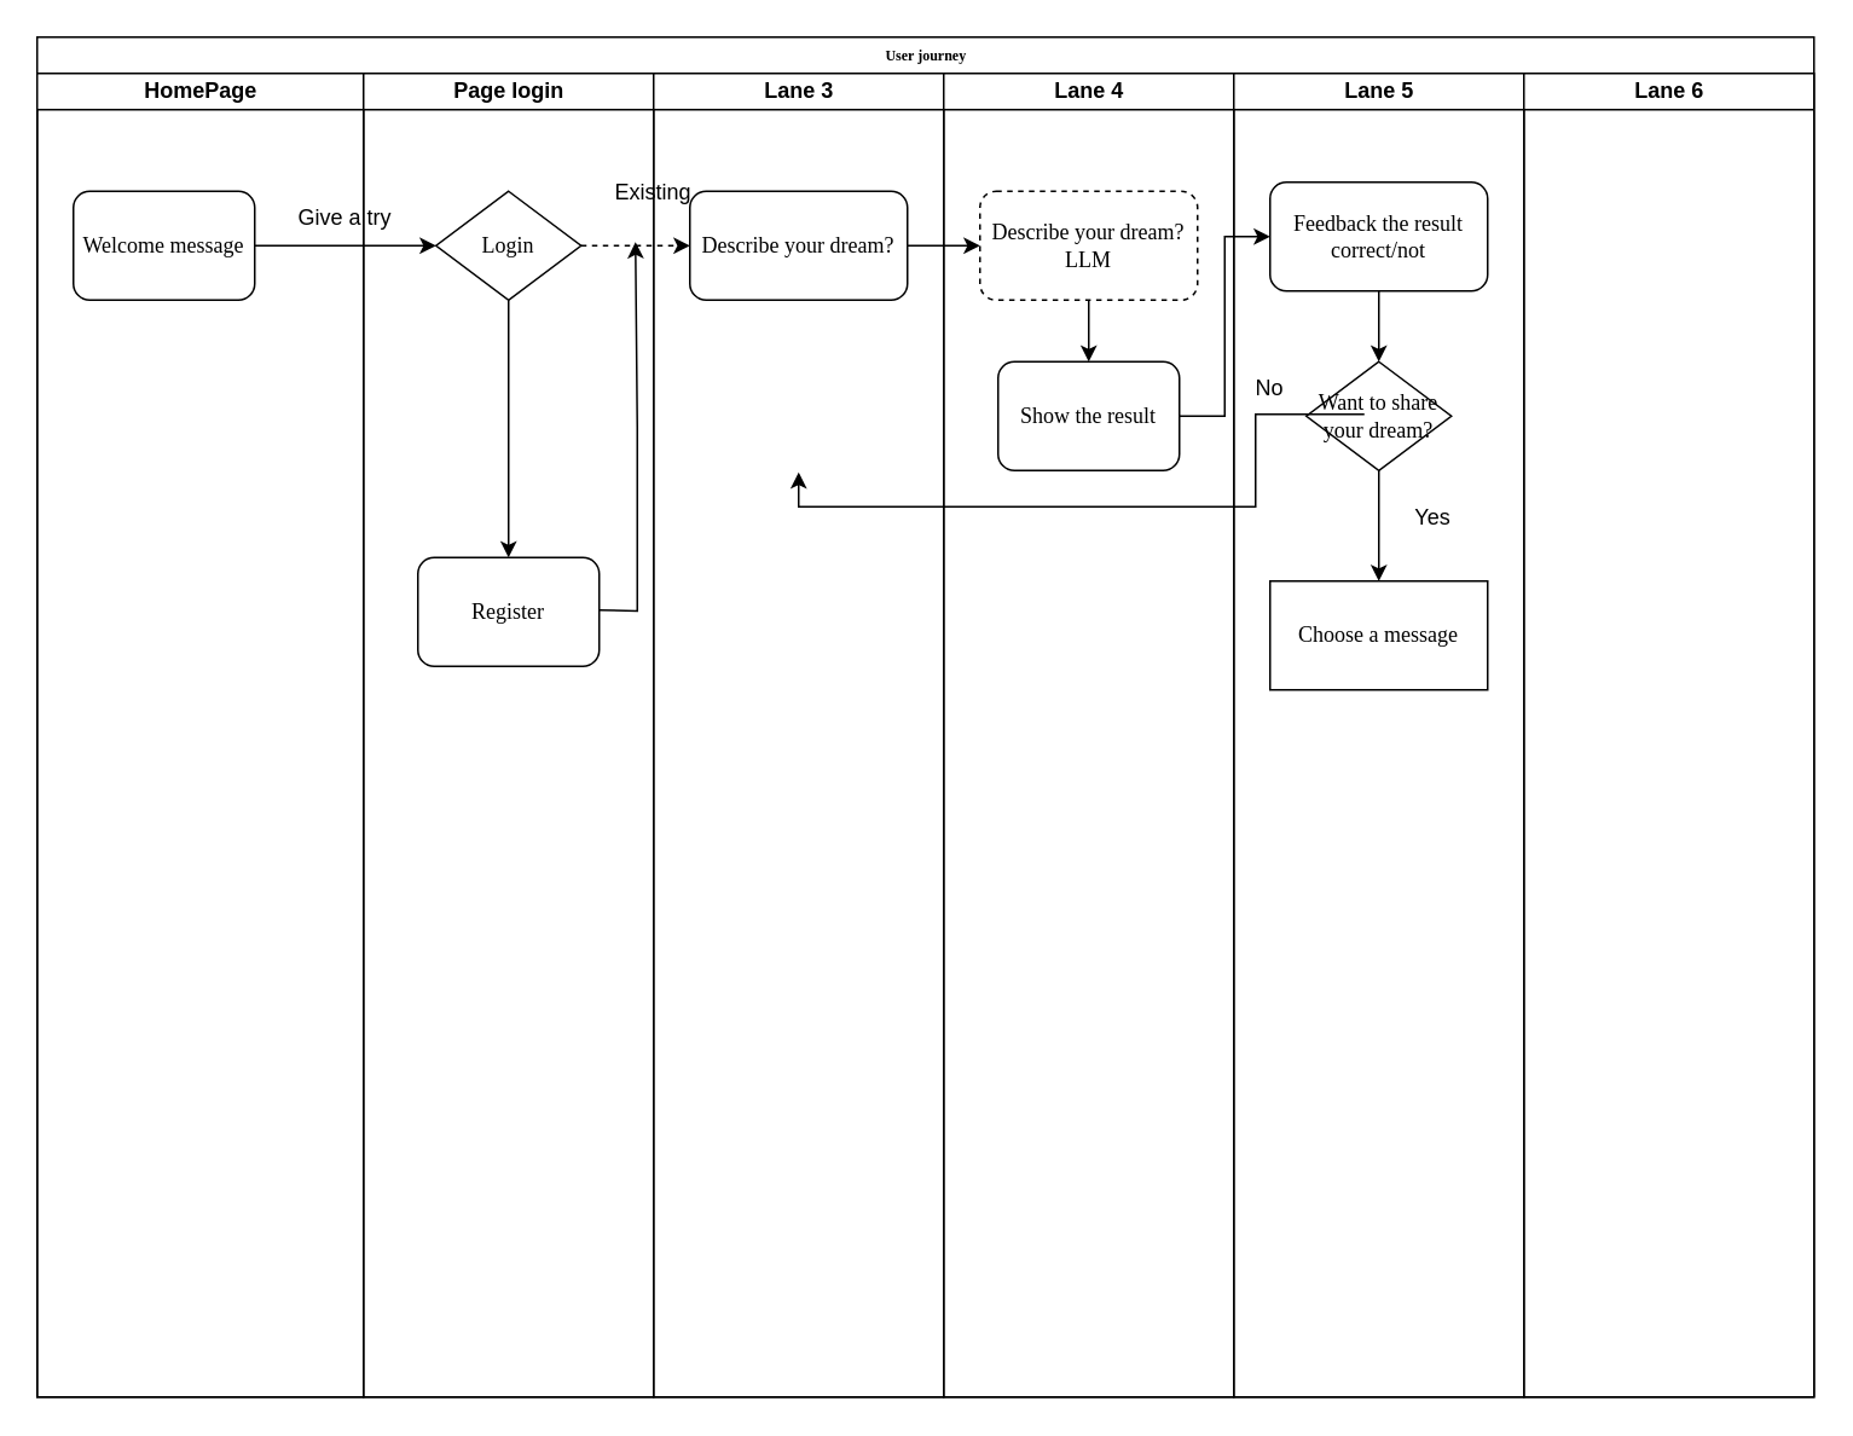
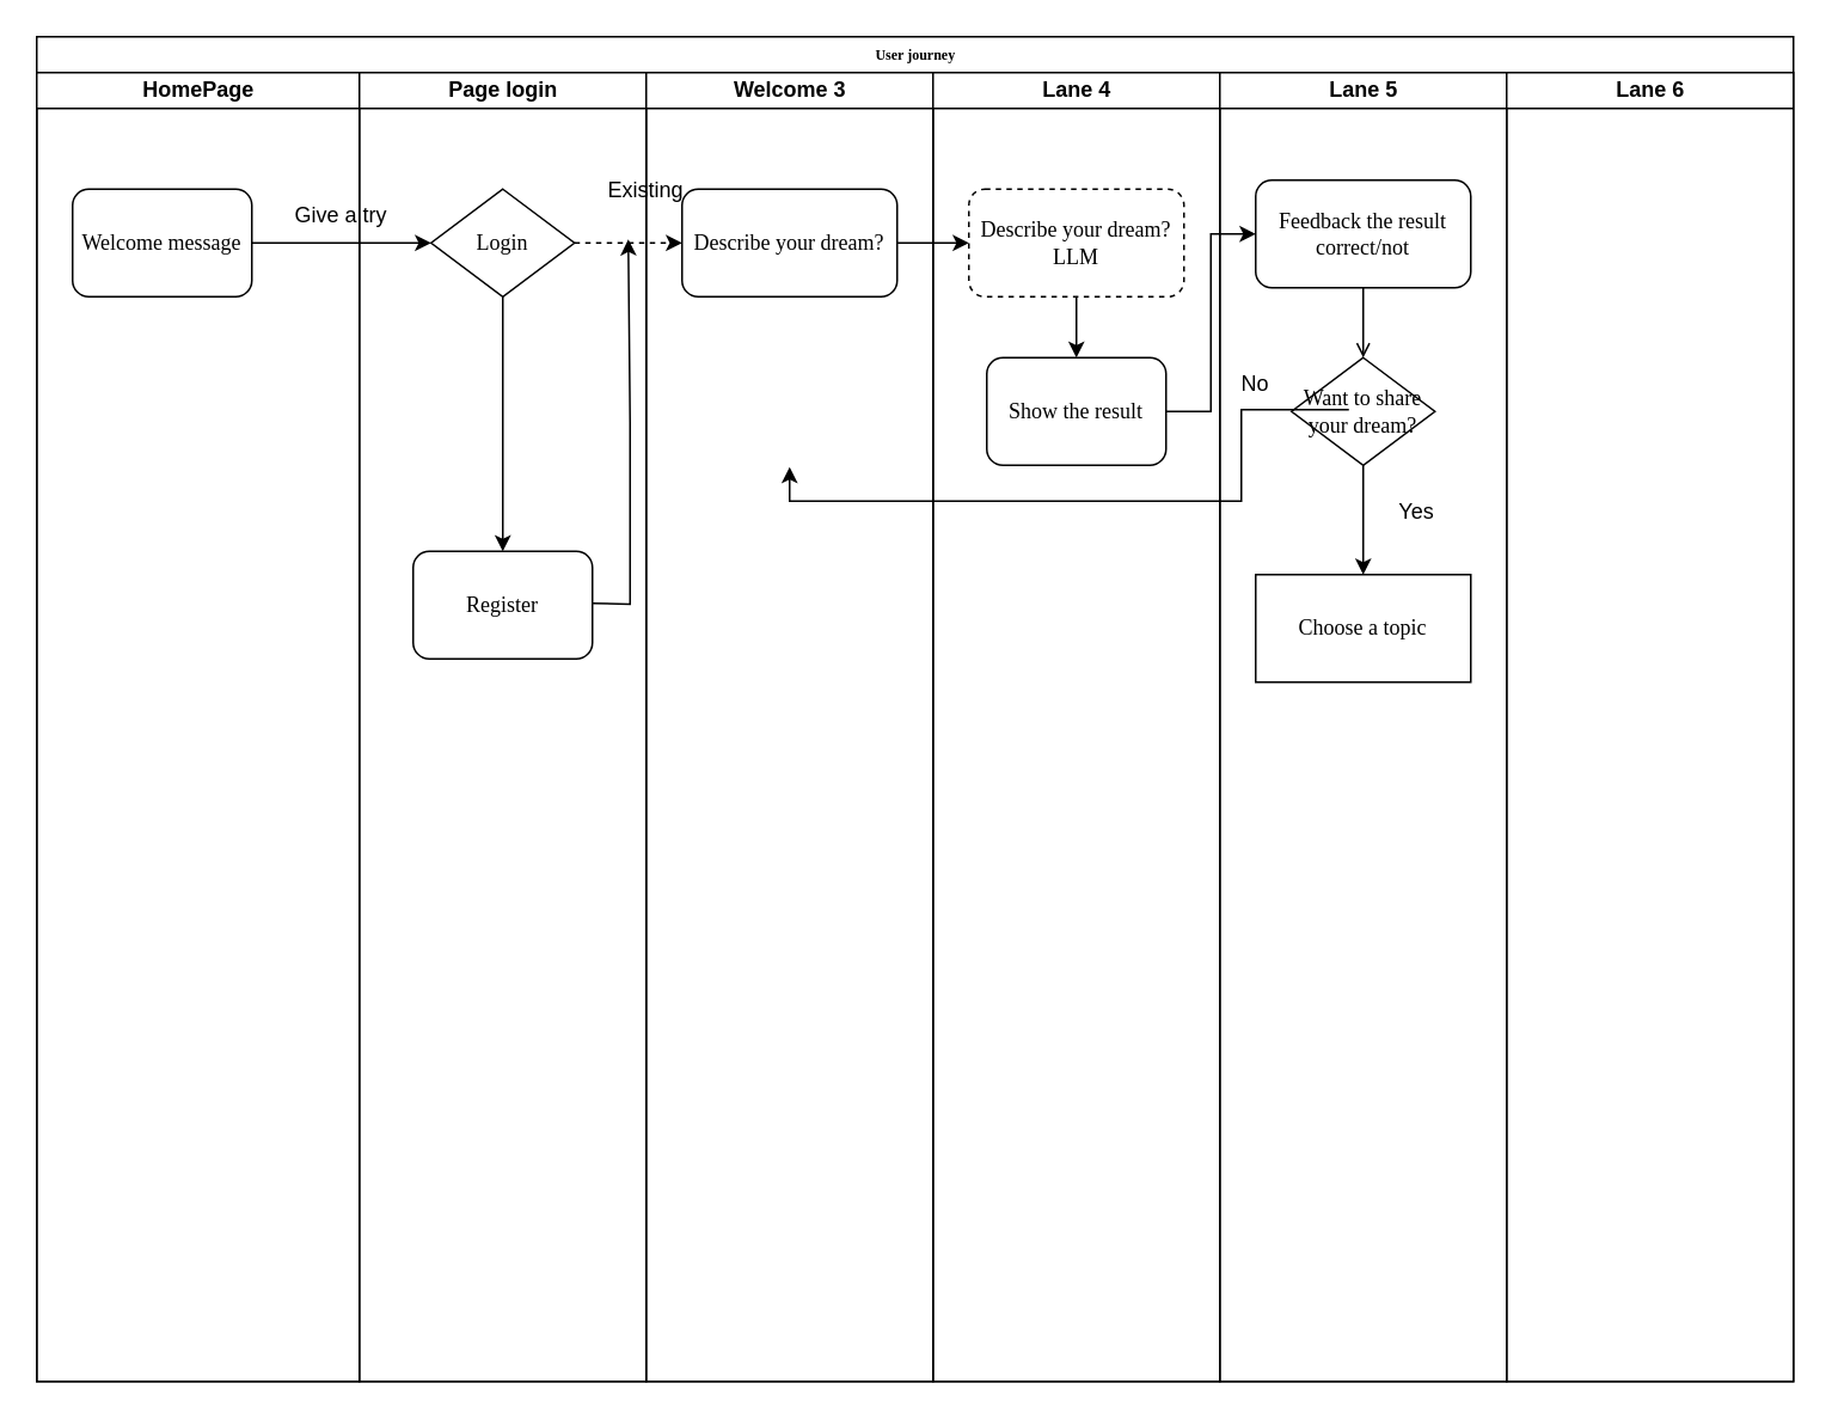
- <mxCell id="11" value="Lane 3" style="swimlane;html=1;startSize=20;" parent="2" vertex="1"><mxGeometry x="340" y="20" width="160" height="730" as="geometry" /></mxCell>
+ <mxCell id="11" value="Welcome 3" style="swimlane;html=1;startSize=20;" parent="2" vertex="1"><mxGeometry x="340" y="20" width="160" height="730" as="geometry" /></mxCell>
- <mxCell id="21" style="edgeStyle=orthogonalEdgeStyle;rounded=0;orthogonalLoop=1;jettySize=auto;html=1;entryX=0.5;entryY=0;entryDx=0;entryDy=0;" edge="1" parent="18" source="22" target="20"><mxGeometry relative="1" as="geometry" /></mxCell>
+ <mxCell id="21" style="edgeStyle=orthogonalEdgeStyle;rounded=0;orthogonalLoop=1;jettySize=auto;html=1;entryX=0.5;entryY=0;entryDx=0;entryDy=0;endArrow=open;" edge="1" parent="18" source="22" target="20"><mxGeometry relative="1" as="geometry" /></mxCell>
- <mxCell id="23" value="&lt;font style=&quot;font-size: 12px;&quot;&gt;Choose a message&lt;/font&gt;" style="whiteSpace=wrap;html=1;fontSize=8;fontFamily=Verdana;rounded=0;shadow=0;labelBackgroundColor=none;strokeWidth=1;" vertex="1" parent="18"><mxGeometry x="20" y="280" width="120" height="60" as="geometry" /></mxCell>
+ <mxCell id="23" value="&lt;font style=&quot;font-size: 12px;&quot;&gt;Choose a topic&lt;/font&gt;" style="whiteSpace=wrap;html=1;fontSize=8;fontFamily=Verdana;rounded=0;shadow=0;labelBackgroundColor=none;strokeWidth=1;" vertex="1" parent="18"><mxGeometry x="20" y="280" width="120" height="60" as="geometry" /></mxCell>
